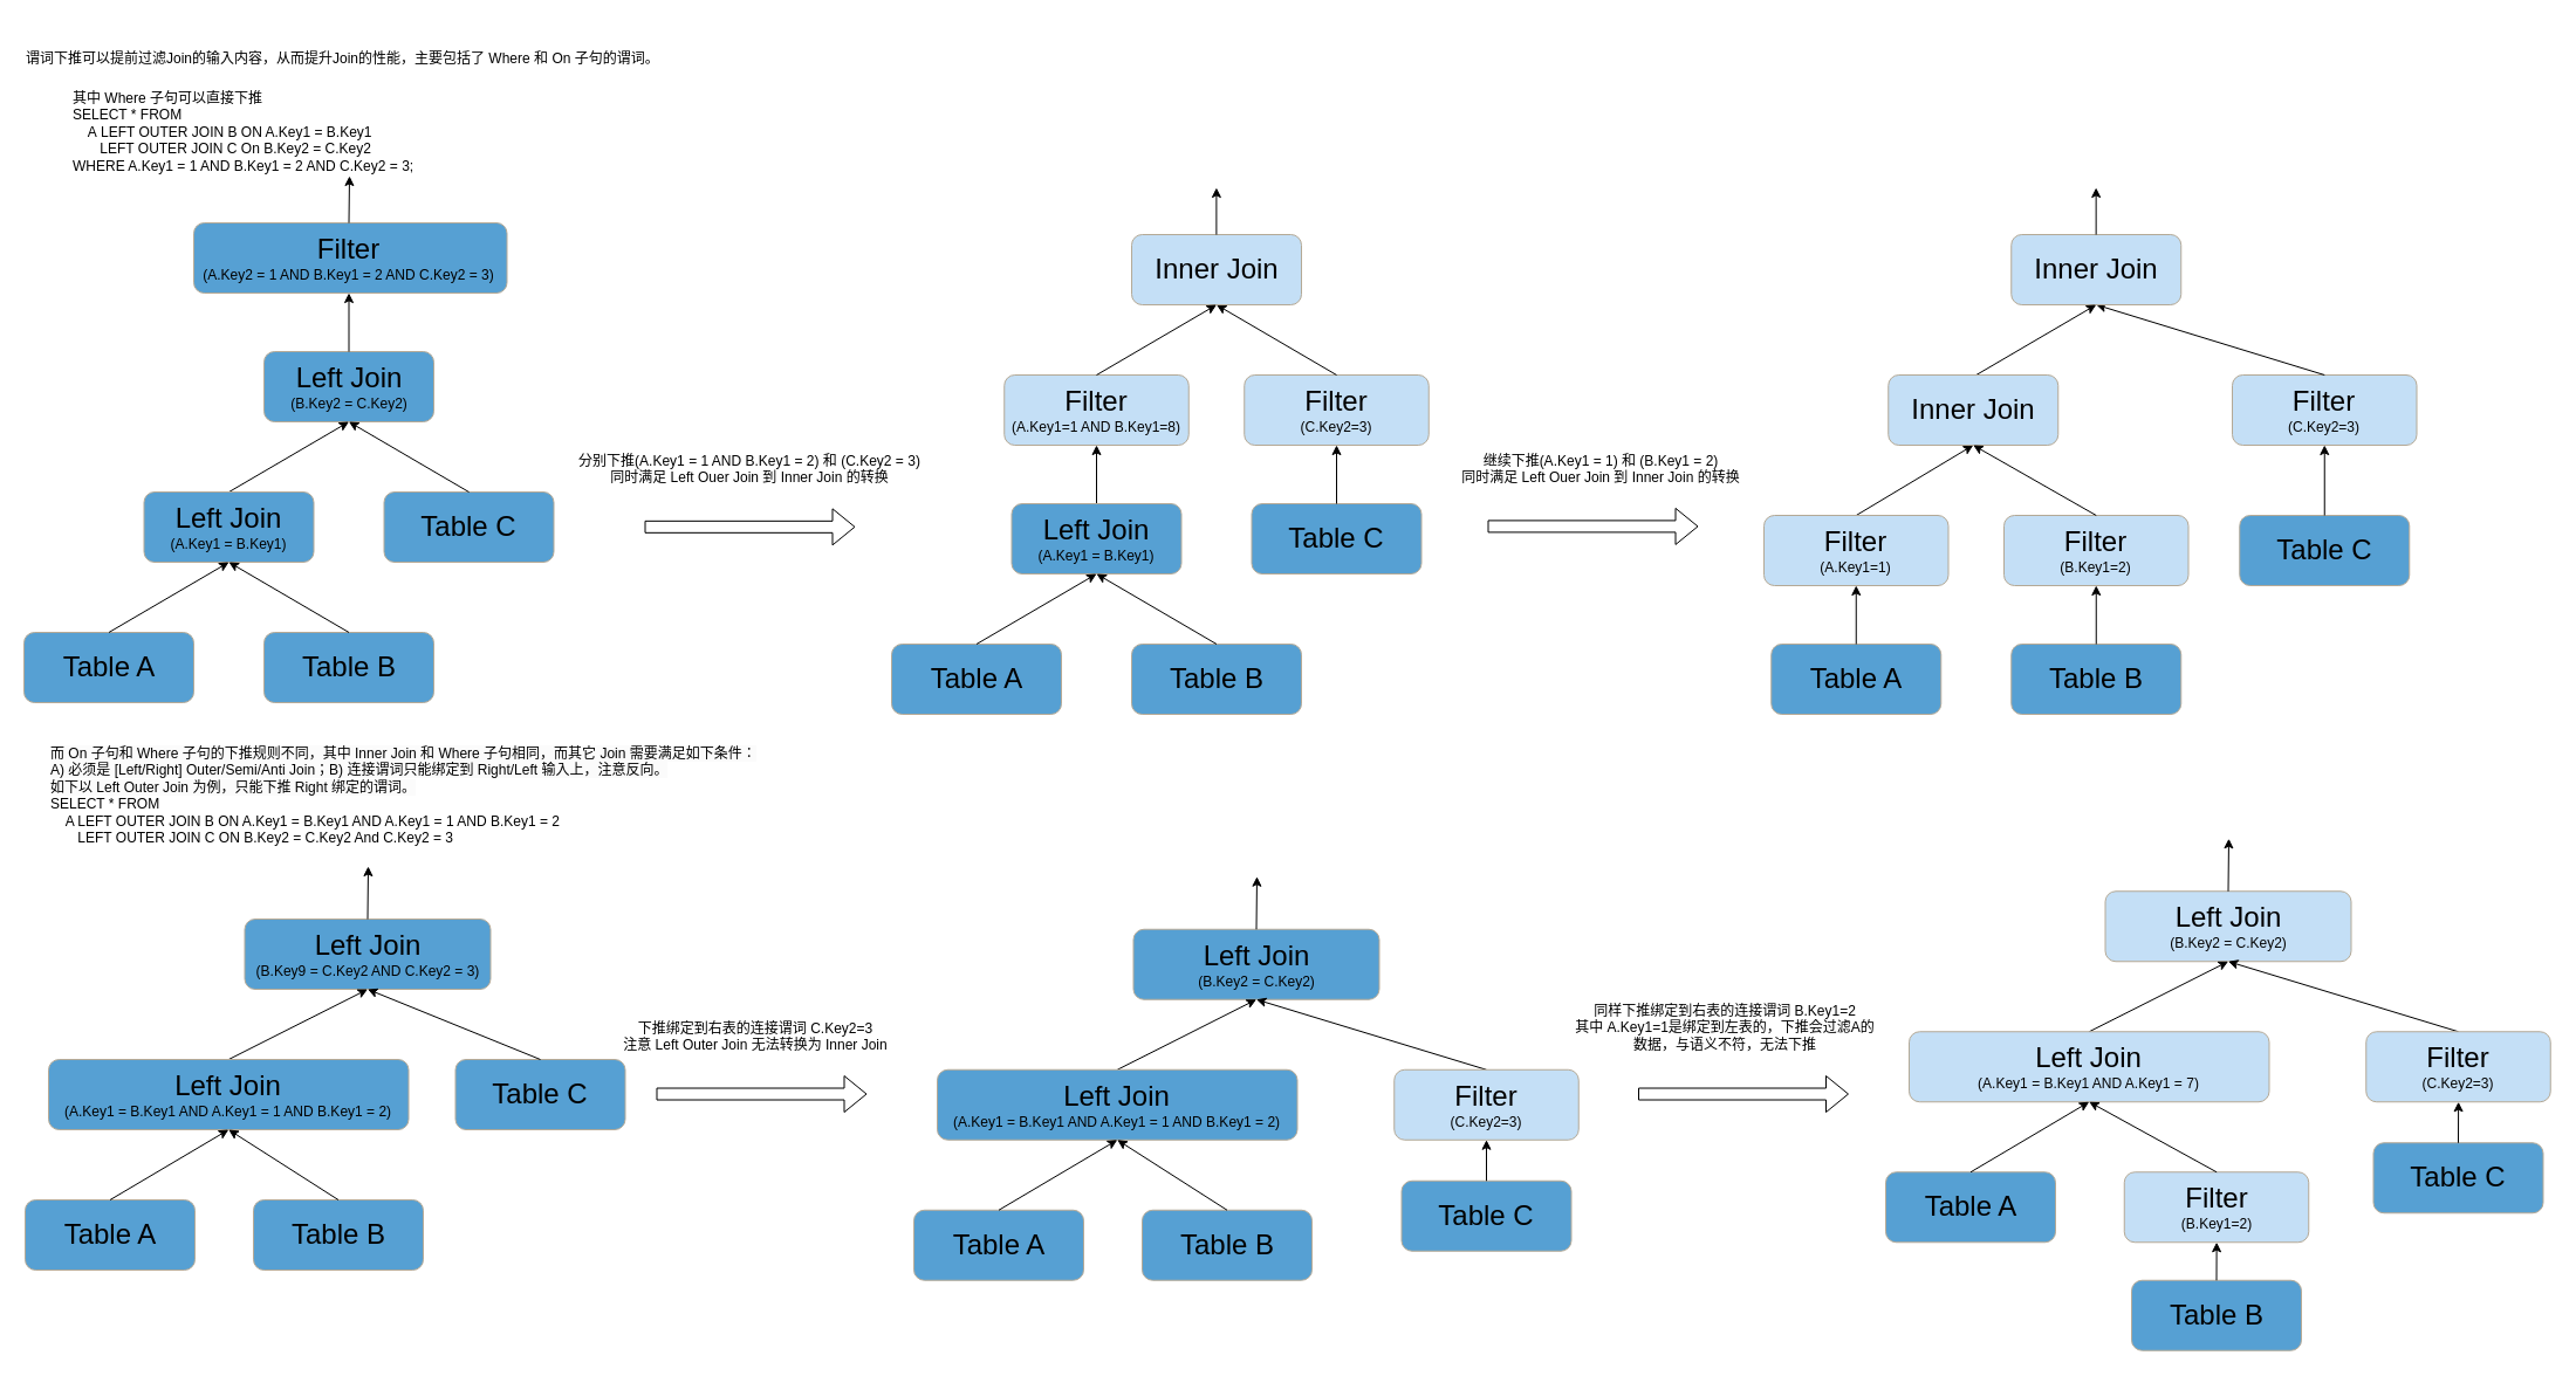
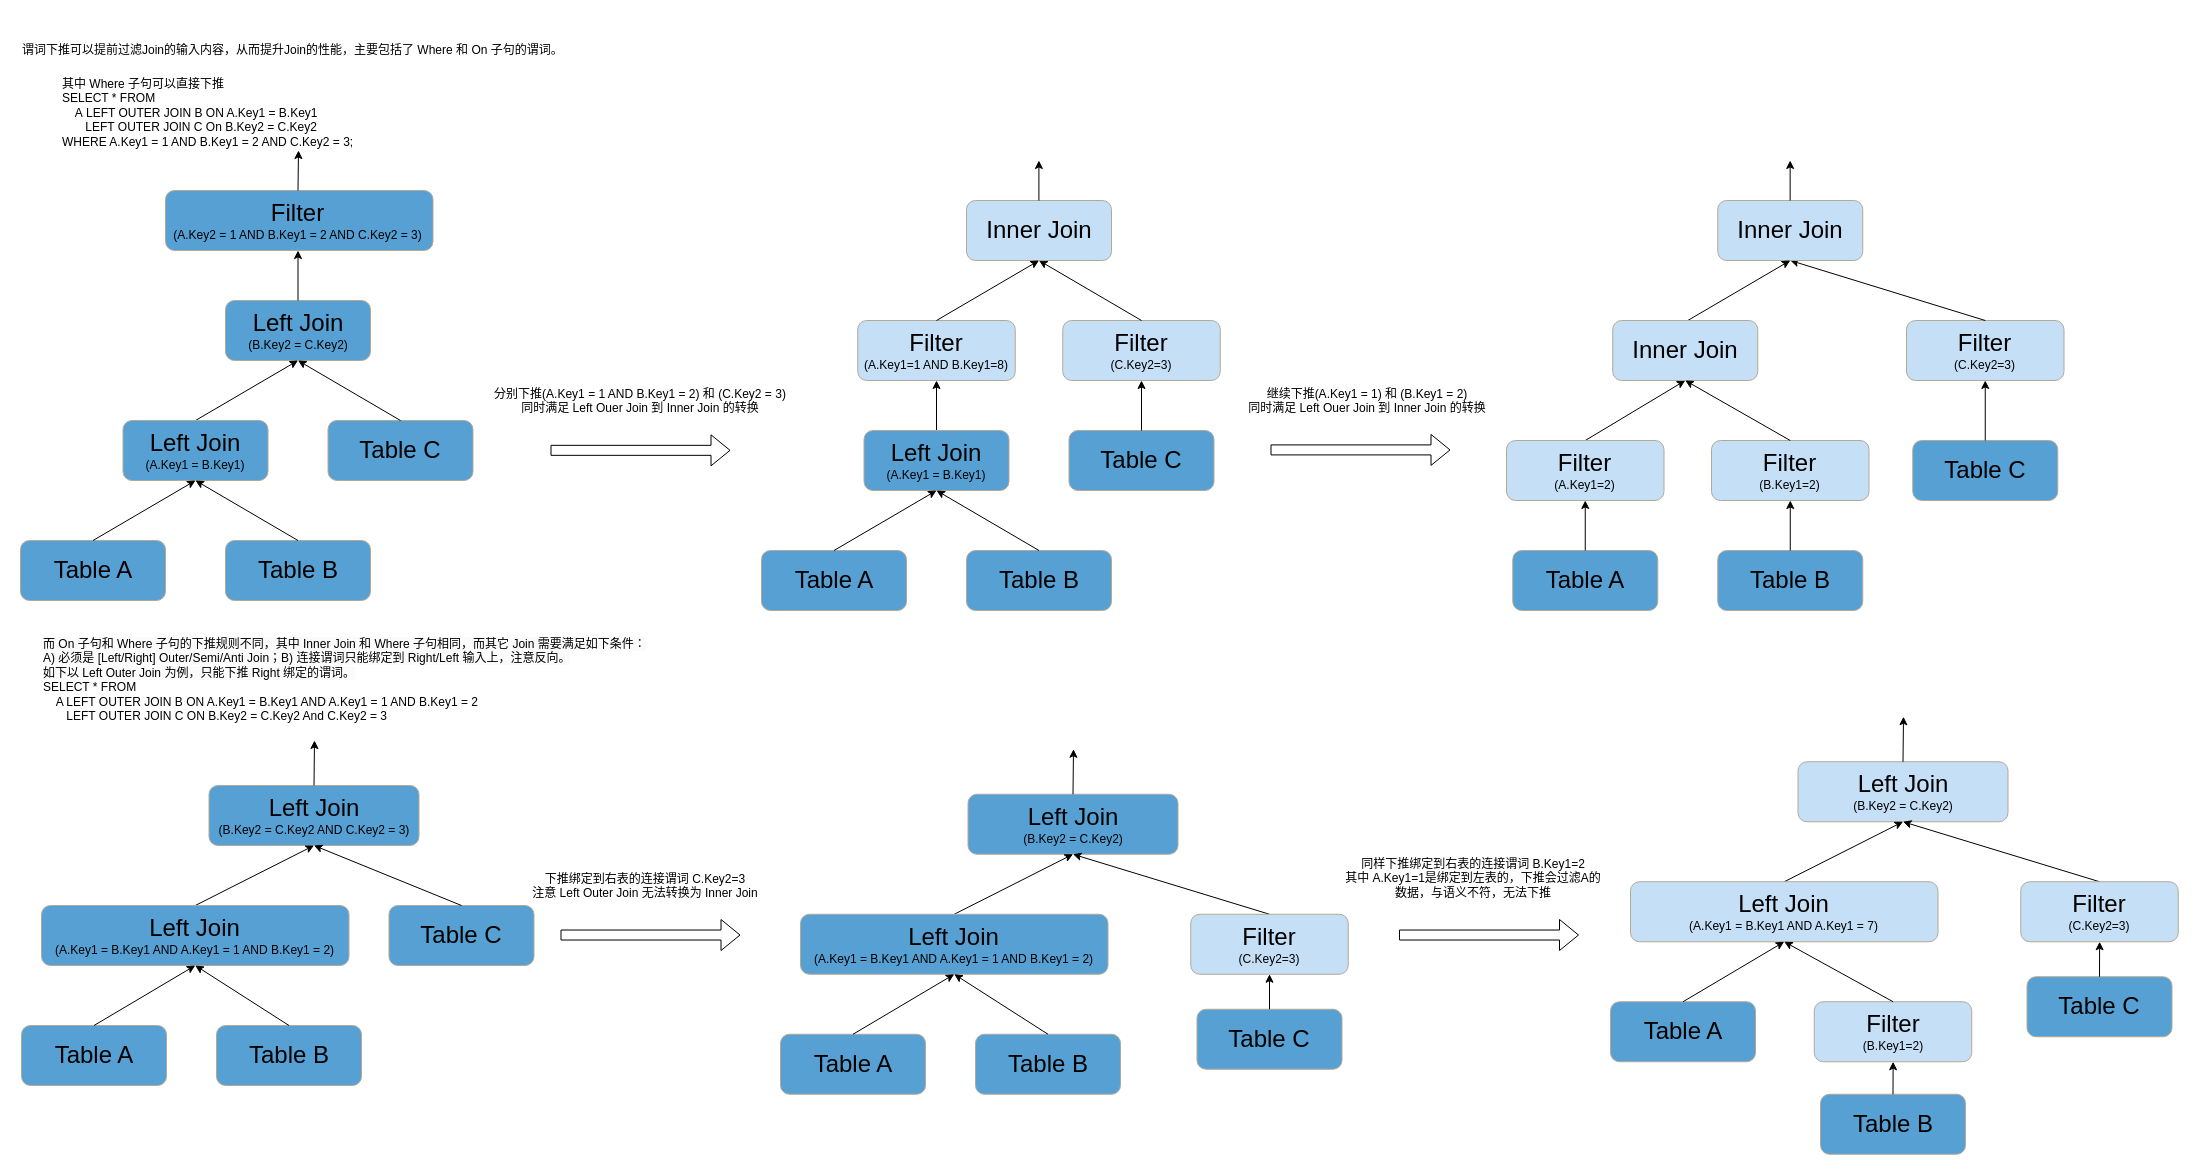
- <mxCell id="63" value="&lt;font style=&quot;&quot;&gt;&lt;span style=&quot;font-size: 24px;&quot;&gt;Filter&lt;br&gt;&lt;/span&gt;(A.Key1=1)&lt;br&gt;&lt;/font&gt;" style="text;html=1;strokeColor=none;fillColor=none;align=center;verticalAlign=middle;whiteSpace=wrap;rounded=0;" vertex="1" parent="1"><mxGeometry x="1522.25" y="440" width="125" height="60" as="geometry" /></mxCell>
+ <mxCell id="63" value="&lt;font style=&quot;&quot;&gt;&lt;span style=&quot;font-size: 24px;&quot;&gt;Filter&lt;br&gt;&lt;/span&gt;(A.Key1=2)&lt;br&gt;&lt;/font&gt;" style="text;html=1;strokeColor=none;fillColor=none;align=center;verticalAlign=middle;whiteSpace=wrap;rounded=0;" vertex="1" parent="1"><mxGeometry x="1522.25" y="440" width="125" height="60" as="geometry" /></mxCell>
- <mxCell id="71" value="&lt;font style=&quot;&quot;&gt;&lt;span style=&quot;font-size: 24px;&quot;&gt;Left Join&lt;br&gt;&lt;/span&gt;(B.Key9 = C.Key2 AND C.Key2 = 3)&lt;br&gt;&lt;/font&gt;" style="text;html=1;strokeColor=none;fillColor=none;align=center;verticalAlign=middle;whiteSpace=wrap;rounded=0;" vertex="1" parent="1"><mxGeometry x="213.5" y="785" width="200" height="60" as="geometry" /></mxCell>
+ <mxCell id="71" value="&lt;font style=&quot;&quot;&gt;&lt;span style=&quot;font-size: 24px;&quot;&gt;Left Join&lt;br&gt;&lt;/span&gt;(B.Key2 = C.Key2 AND C.Key2 = 3)&lt;br&gt;&lt;/font&gt;" style="text;html=1;strokeColor=none;fillColor=none;align=center;verticalAlign=middle;whiteSpace=wrap;rounded=0;" vertex="1" parent="1"><mxGeometry x="213.5" y="785" width="200" height="60" as="geometry" /></mxCell>
